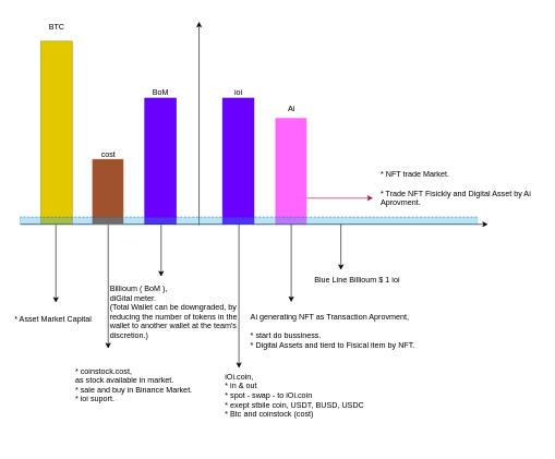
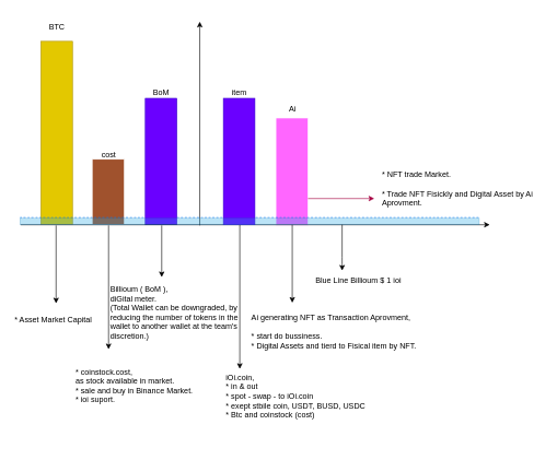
- <mxCell id="27" value="ioi" style="text;html=1;align=center;verticalAlign=middle;resizable=0;points=[];autosize=1;strokeColor=none;fillColor=none;" parent="1" vertex="1"><mxGeometry x="344" y="126" width="40" height="30" as="geometry" /></mxCell>
+ <mxCell id="27" value="item" style="text;html=1;align=center;verticalAlign=middle;resizable=0;points=[];autosize=1;strokeColor=none;fillColor=none;" parent="1" vertex="1"><mxGeometry x="344" y="126" width="40" height="30" as="geometry" /></mxCell>
